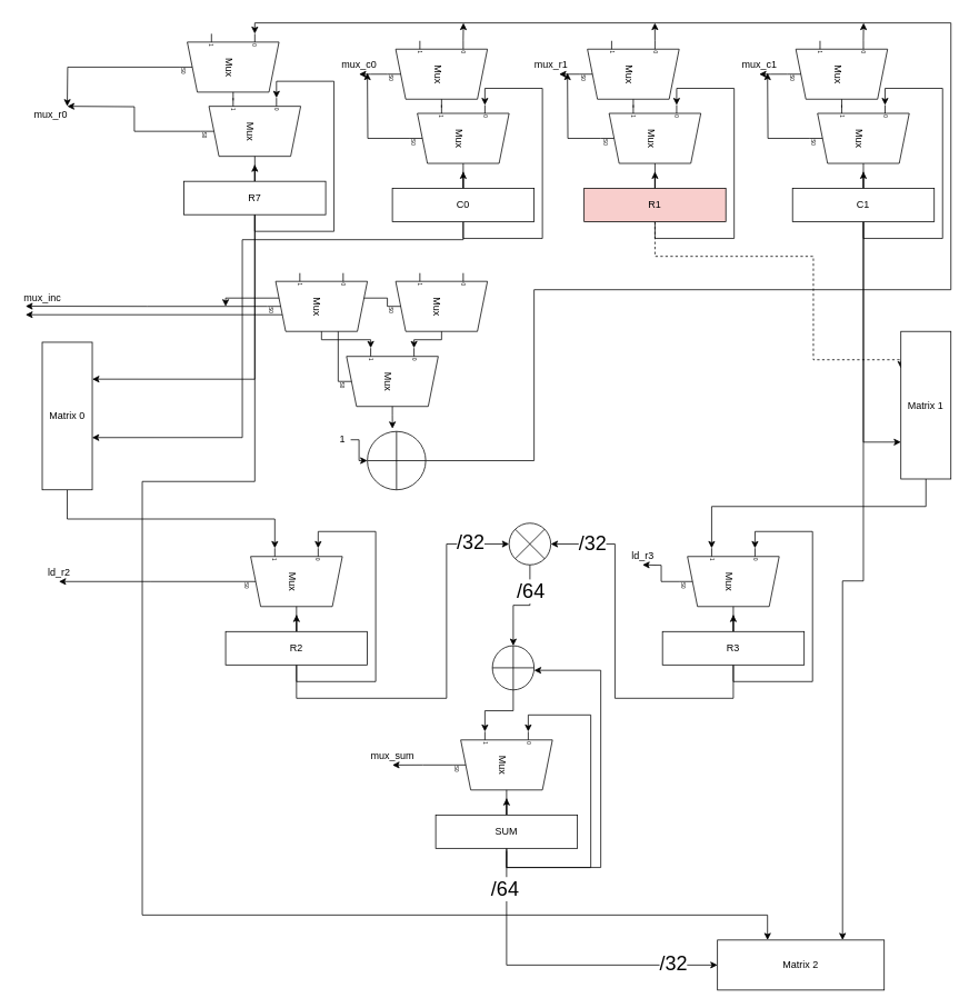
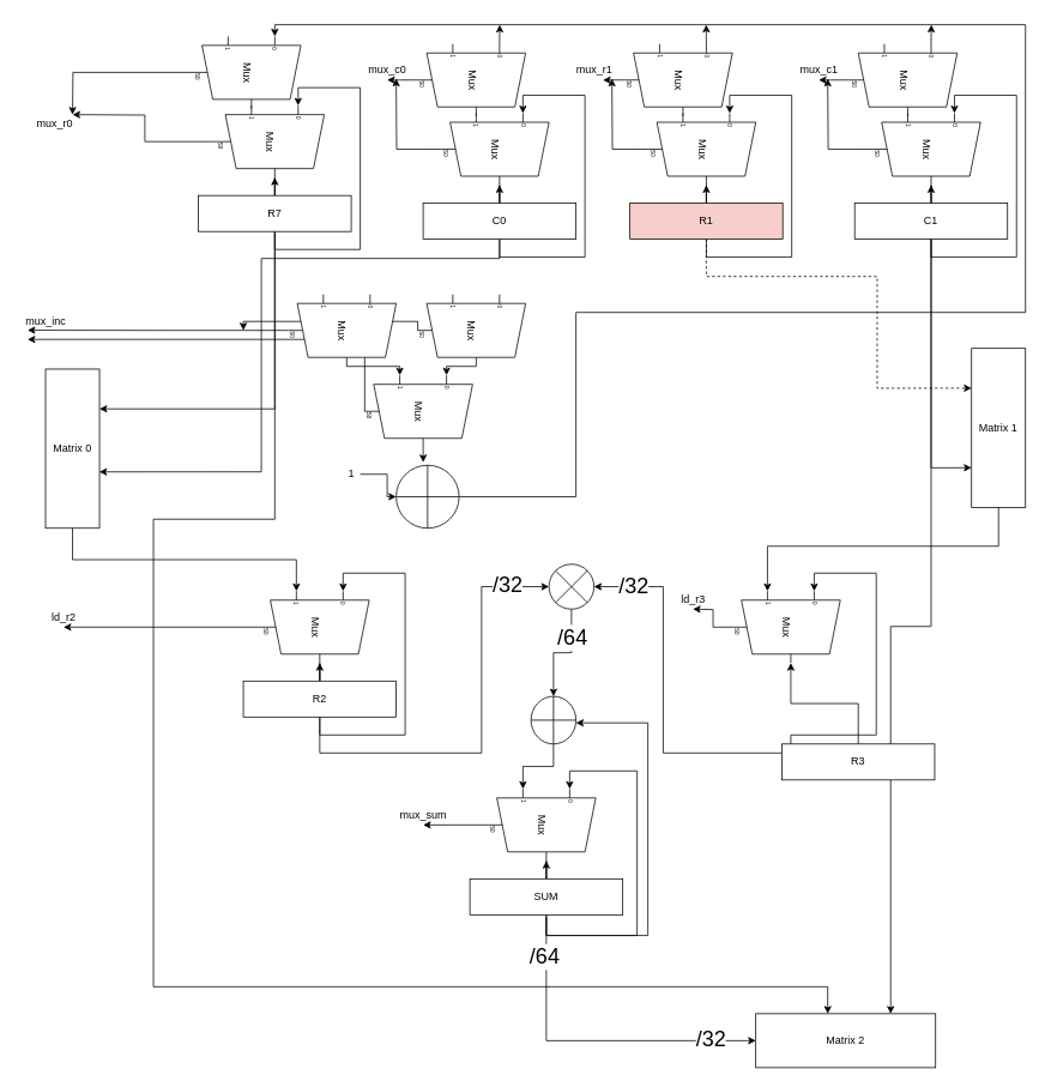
- <mxCell id="69" value="Matrix 1" style="rounded=0;whiteSpace=wrap;html=1;" vertex="1" parent="1"><mxGeometry x="1080" y="397" width="60" height="177" as="geometry" /></mxCell>
+ <mxCell id="69" value="Matrix 1" style="rounded=0;whiteSpace=wrap;html=1;" vertex="1" parent="1"><mxGeometry x="1080" y="387" width="60" height="177" as="geometry" /></mxCell>
- <mxCell id="50" value="1" style="text;html=1;align=center;verticalAlign=middle;resizable=0;points=[];autosize=1;" vertex="1" parent="1"><mxGeometry x="400" y="517" width="20" height="20" as="geometry" /></mxCell>
+ <mxCell id="50" value="1" style="text;html=1;align=center;verticalAlign=middle;resizable=0;points=[];autosize=1;" vertex="1" parent="1"><mxGeometry x="380" y="517" width="20" height="20" as="geometry" /></mxCell>
- <mxCell id="63" value="R3" style="rounded=0;whiteSpace=wrap;html=1;" vertex="1" parent="1"><mxGeometry x="794" y="757" width="170" height="40" as="geometry" /></mxCell>
+ <mxCell id="63" value="R3" style="rounded=0;whiteSpace=wrap;html=1;" vertex="1" parent="1"><mxGeometry x="869" y="827" width="170" height="40" as="geometry" /></mxCell>
- <mxCell id="84" value="Matrix 2" style="rounded=0;whiteSpace=wrap;html=1;" vertex="1" parent="1"><mxGeometry x="860" y="1127" width="200" height="60" as="geometry" /></mxCell>
+ <mxCell id="84" value="Matrix 2" style="rounded=0;whiteSpace=wrap;html=1;" vertex="1" parent="1"><mxGeometry x="840" y="1127" width="200" height="60" as="geometry" /></mxCell>
